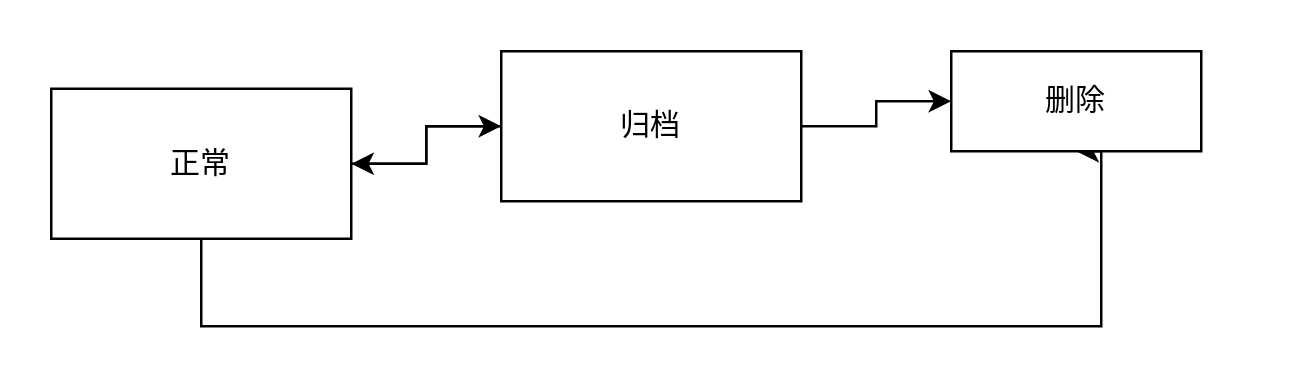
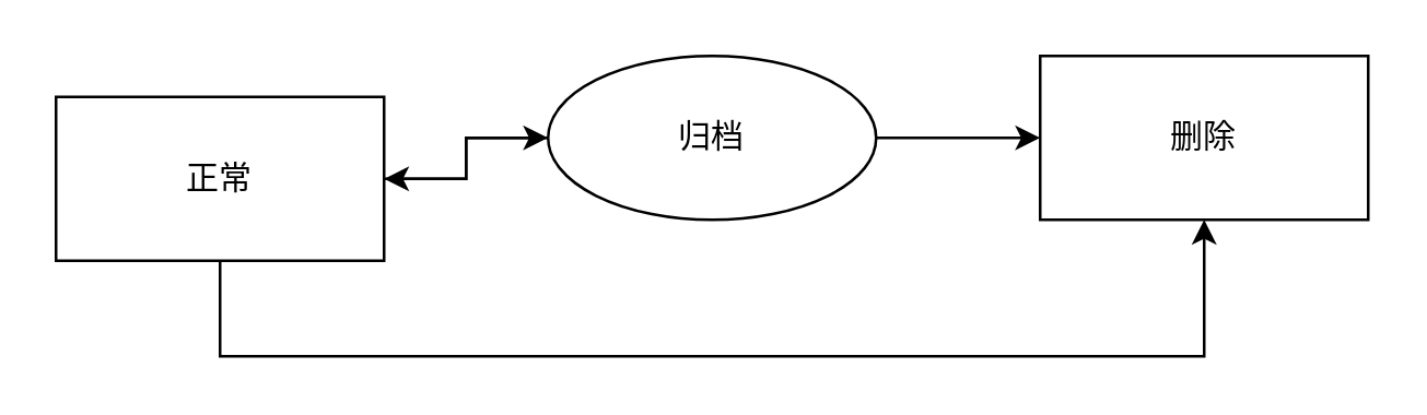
- <mxCell id="8" value="删除" style="rounded=0;whiteSpace=wrap;html=1;direction=west;" vertex="1" parent="1"><mxGeometry x="380" y="20" width="100" height="40" as="geometry" /></mxCell>
+ <mxCell id="8" value="删除" style="rounded=0;whiteSpace=wrap;html=1;direction=west;" vertex="1" parent="1"><mxGeometry x="380" y="20" width="120" height="60" as="geometry" /></mxCell>
- <mxCell id="7" value="归档" style="rounded=0;whiteSpace=wrap;html=1;direction=west;" vertex="1" parent="1"><mxGeometry x="200" y="20" width="120" height="60" as="geometry" /></mxCell>
+ <mxCell id="7" value="归档" style="ellipse;whiteSpace=wrap;html=1;direction=west;" vertex="1" parent="1"><mxGeometry x="200" y="20" width="120" height="60" as="geometry" /></mxCell>
